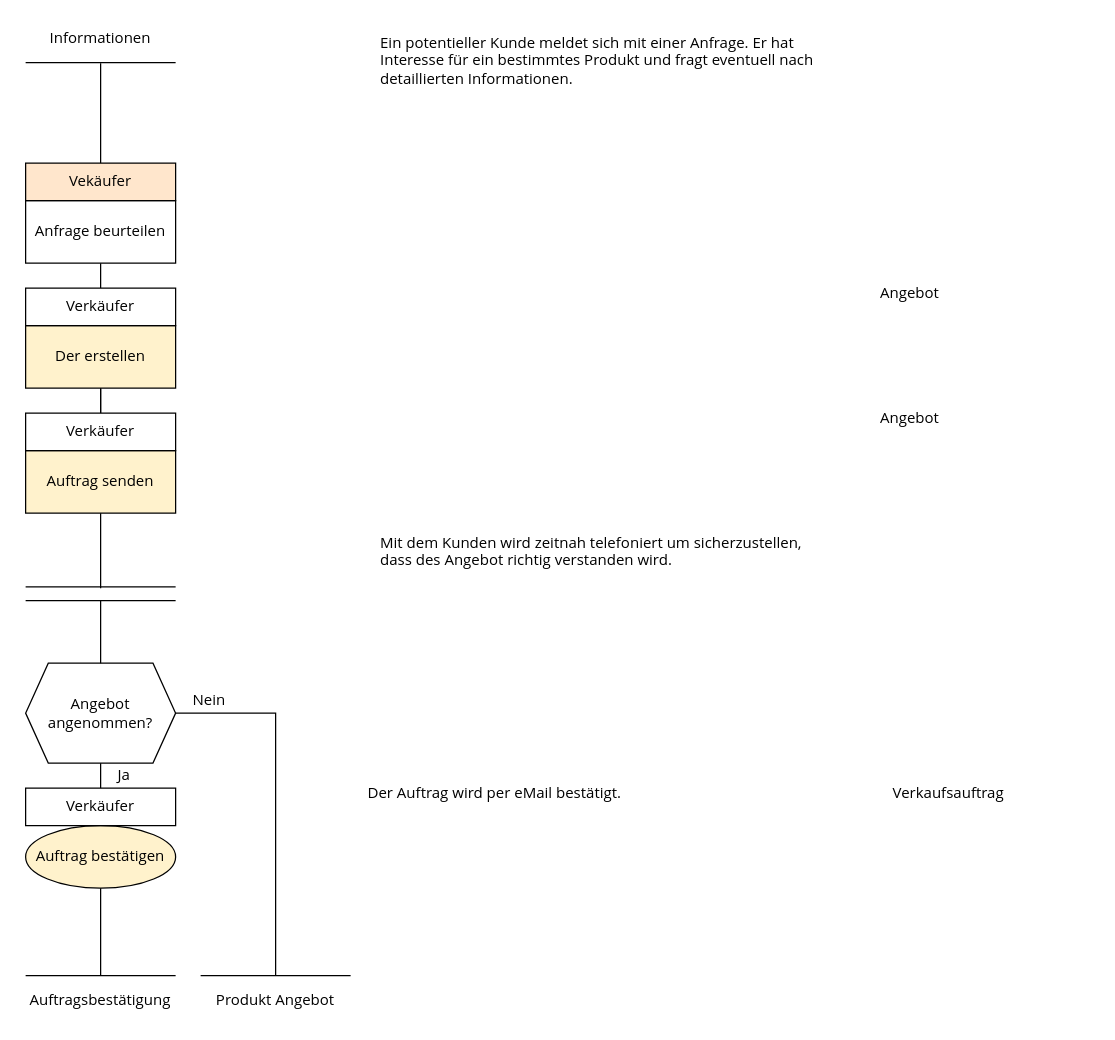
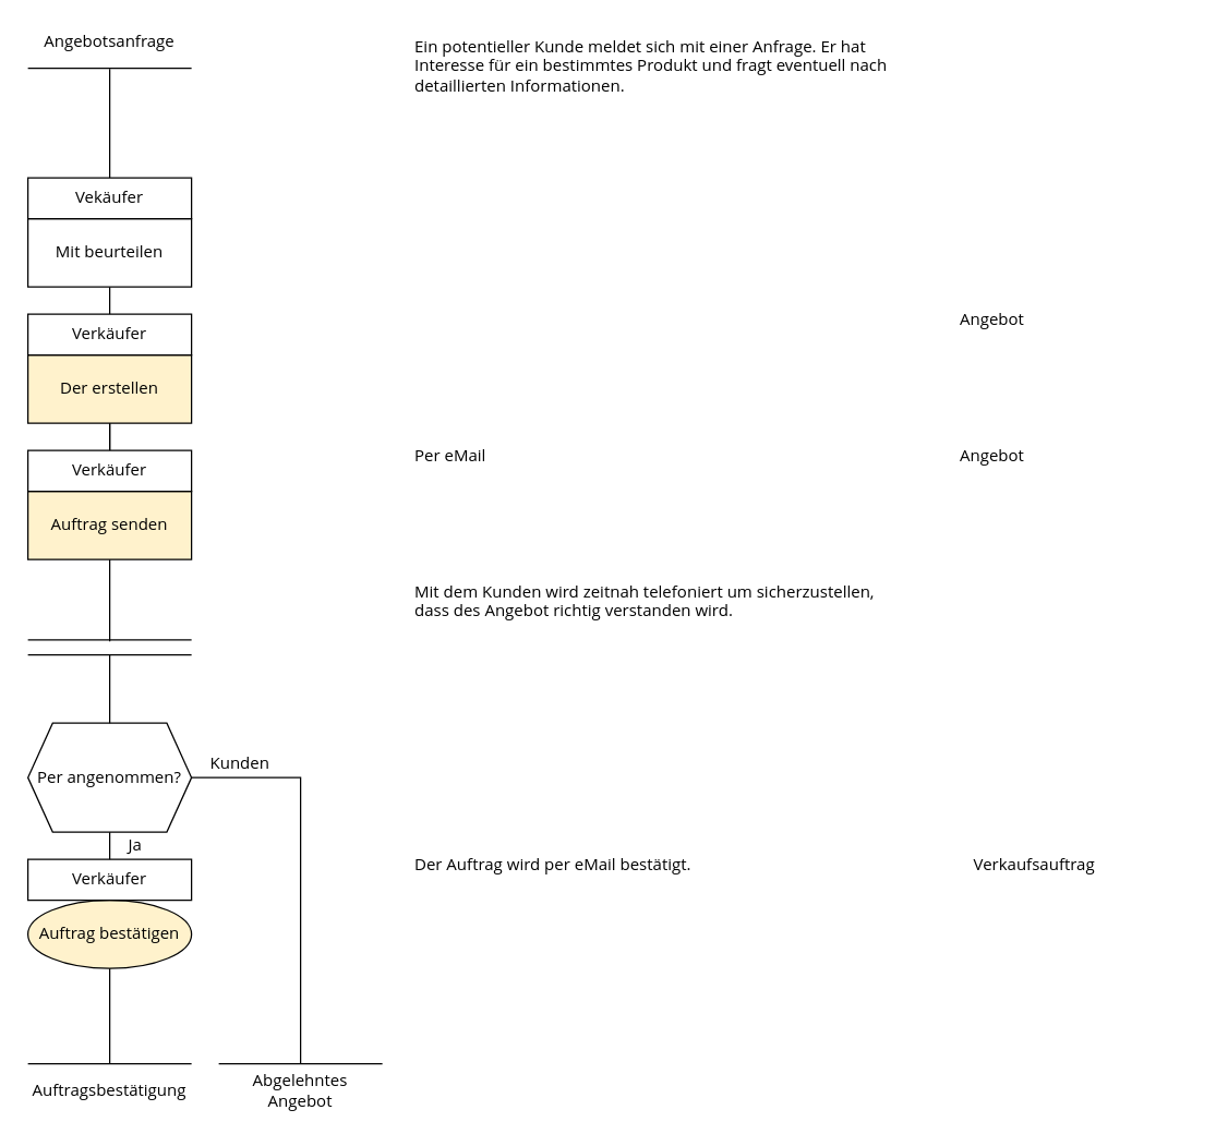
- <mxCell id="4" value="Informationen" style="text;html=1;strokeColor=none;fillColor=none;align=center;verticalAlign=middle;whiteSpace=wrap;rounded=0;fontFamily=Open Sans;fontSize=12;spacingLeft=2;spacingRight=2;" parent="1" vertex="1"><mxGeometry x="20" y="20" width="120" height="20" as="geometry" /></mxCell>
+ <mxCell id="4" value="Angebotsanfrage" style="text;html=1;strokeColor=none;fillColor=none;align=center;verticalAlign=middle;whiteSpace=wrap;rounded=0;fontFamily=Open Sans;fontSize=12;spacingLeft=2;spacingRight=2;" parent="1" vertex="1"><mxGeometry x="20" y="20" width="120" height="20" as="geometry" /></mxCell>
- <mxCell id="13" value="Vekäufer" style="rounded=0;whiteSpace=wrap;html=1;fontFamily=Open Sans;fontSize=12;spacingLeft=2;spacingRight=2;fillColor=#ffe6cc;" parent="1" vertex="1"><mxGeometry x="20" y="130" width="120" height="30" as="geometry" /></mxCell>
+ <mxCell id="13" value="Vekäufer" style="rounded=0;whiteSpace=wrap;html=1;fontFamily=Open Sans;fontSize=12;spacingLeft=2;spacingRight=2;" parent="1" vertex="1"><mxGeometry x="20" y="130" width="120" height="30" as="geometry" /></mxCell>
- <mxCell id="12" value="Anfrage beurteilen" style="rounded=0;whiteSpace=wrap;html=1;fontFamily=Open Sans;fontSize=12;spacingLeft=2;spacingRight=2;" parent="1" vertex="1"><mxGeometry x="20" y="160" width="120" height="50" as="geometry" /></mxCell>
+ <mxCell id="12" value="Mit beurteilen" style="rounded=0;whiteSpace=wrap;html=1;fontFamily=Open Sans;fontSize=12;spacingLeft=2;spacingRight=2;" parent="1" vertex="1"><mxGeometry x="20" y="160" width="120" height="50" as="geometry" /></mxCell>
+ <mxCell id="23" value="Per eMail" style="rounded=0;whiteSpace=wrap;html=1;align=left;horizontal=1;verticalAlign=top;strokeColor=none;fontFamily=Open Sans;fontSize=12;spacingLeft=2;spacingRight=2;" parent="1" vertex="1"><mxGeometry x="300" y="320" width="360" height="100" as="geometry" /></mxCell>
- <mxCell id="36" value="Nein" style="text;html=1;strokeColor=none;fillColor=none;align=left;verticalAlign=middle;whiteSpace=wrap;rounded=0;fontFamily=Open Sans;fontSize=12;spacingLeft=2;spacingRight=2;" parent="1" vertex="1"><mxGeometry x="150" y="550" width="70" height="20" as="geometry" /></mxCell>
+ <mxCell id="36" value="Kunden" style="text;html=1;strokeColor=none;fillColor=none;align=left;verticalAlign=middle;whiteSpace=wrap;rounded=0;fontFamily=Open Sans;fontSize=12;spacingLeft=2;spacingRight=2;" parent="1" vertex="1"><mxGeometry x="150" y="550" width="70" height="20" as="geometry" /></mxCell>
- <mxCell id="7" value="Angebot angenommen?" style="text;html=1;strokeColor=none;fillColor=none;align=center;verticalAlign=middle;whiteSpace=wrap;rounded=0;fontFamily=Open Sans;fontSize=12;spacingLeft=2;spacingRight=2;" parent="1" vertex="1"><mxGeometry x="20" y="530" width="120" height="80" as="geometry" /></mxCell>
+ <mxCell id="7" value="Per angenommen?" style="text;html=1;strokeColor=none;fillColor=none;align=center;verticalAlign=middle;whiteSpace=wrap;rounded=0;fontFamily=Open Sans;fontSize=12;spacingLeft=2;spacingRight=2;" parent="1" vertex="1"><mxGeometry x="20" y="530" width="120" height="80" as="geometry" /></mxCell>
- <mxCell id="40" value="Der Auftrag wird per eMail bestätigt." style="rounded=0;whiteSpace=wrap;html=1;align=left;horizontal=1;verticalAlign=top;strokeColor=none;fontFamily=Open Sans;fontSize=12;spacingLeft=2;spacingRight=2;" parent="1" vertex="1"><mxGeometry x="290" y="620" width="360" height="100" as="geometry" /></mxCell>
+ <mxCell id="40" value="Der Auftrag wird per eMail bestätigt." style="rounded=0;whiteSpace=wrap;html=1;align=left;horizontal=1;verticalAlign=top;strokeColor=none;fontFamily=Open Sans;fontSize=12;spacingLeft=2;spacingRight=2;" parent="1" vertex="1"><mxGeometry x="300" y="620" width="360" height="100" as="geometry" /></mxCell>
- <mxCell id="33" value="Produkt Angebot" style="text;html=1;strokeColor=none;fillColor=none;align=center;verticalAlign=middle;whiteSpace=wrap;rounded=0;fontFamily=Open Sans;fontSize=12;spacingLeft=2;spacingRight=2;" parent="1" vertex="1"><mxGeometry x="160" y="790" width="120" height="20" as="geometry" /></mxCell>
+ <mxCell id="33" value="Abgelehntes Angebot" style="text;html=1;strokeColor=none;fillColor=none;align=center;verticalAlign=middle;whiteSpace=wrap;rounded=0;fontFamily=Open Sans;fontSize=12;spacingLeft=2;spacingRight=2;" parent="1" vertex="1"><mxGeometry x="160" y="790" width="120" height="20" as="geometry" /></mxCell>
